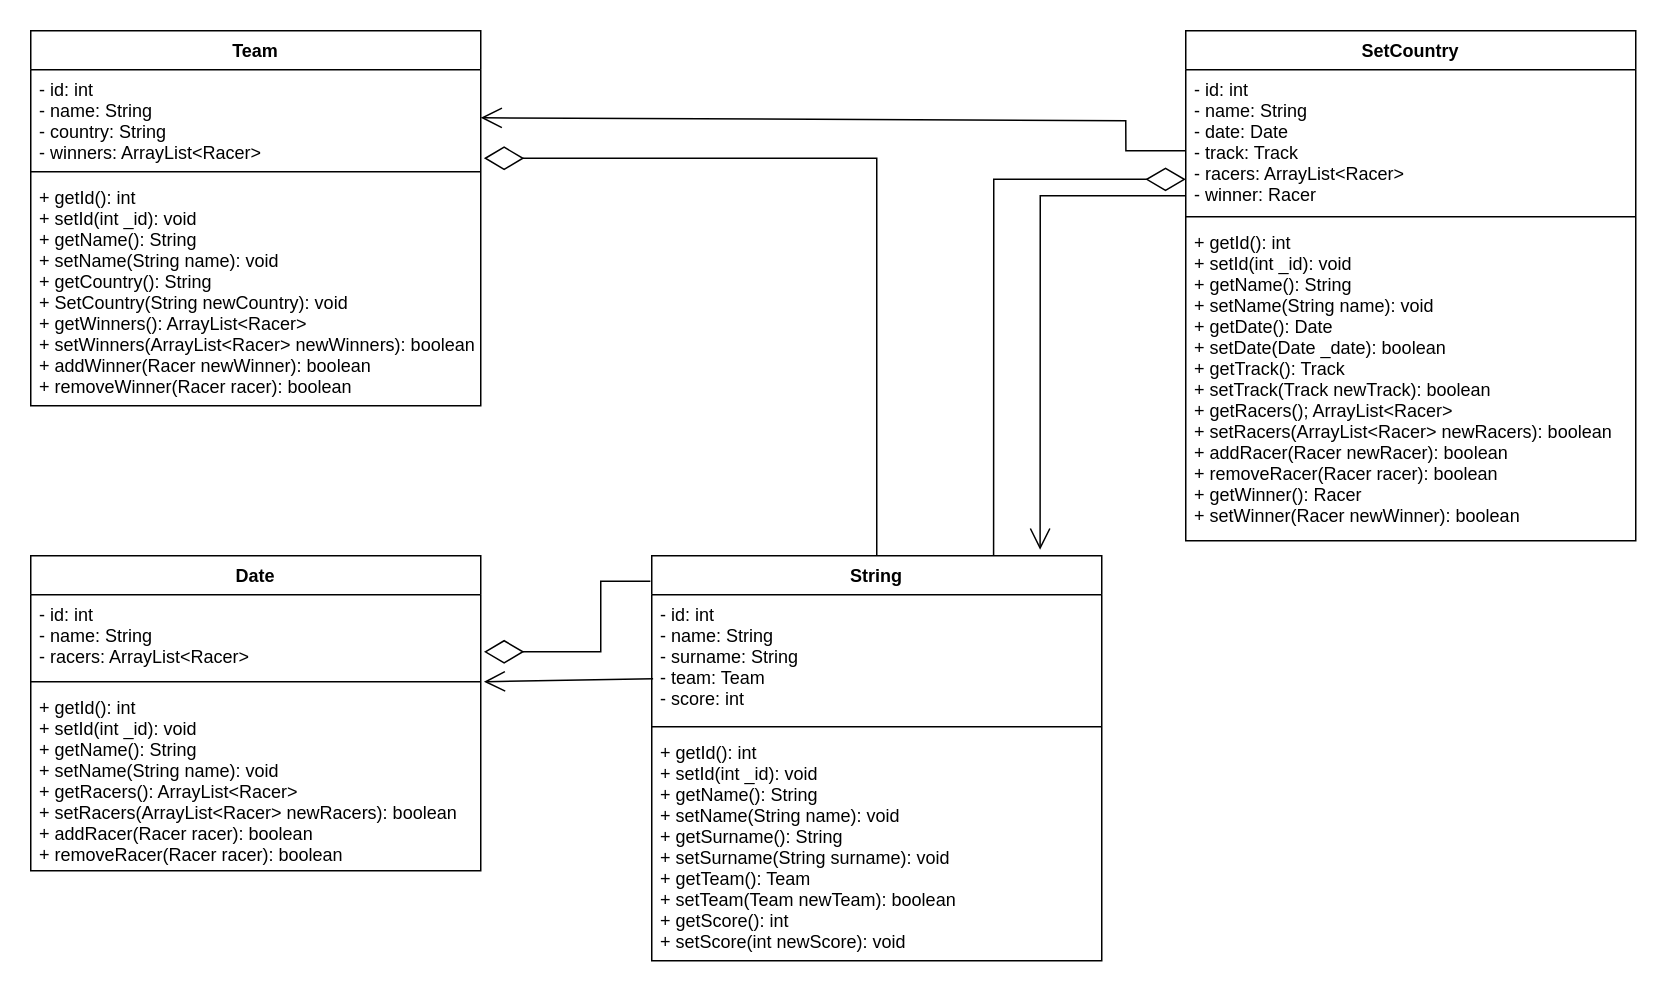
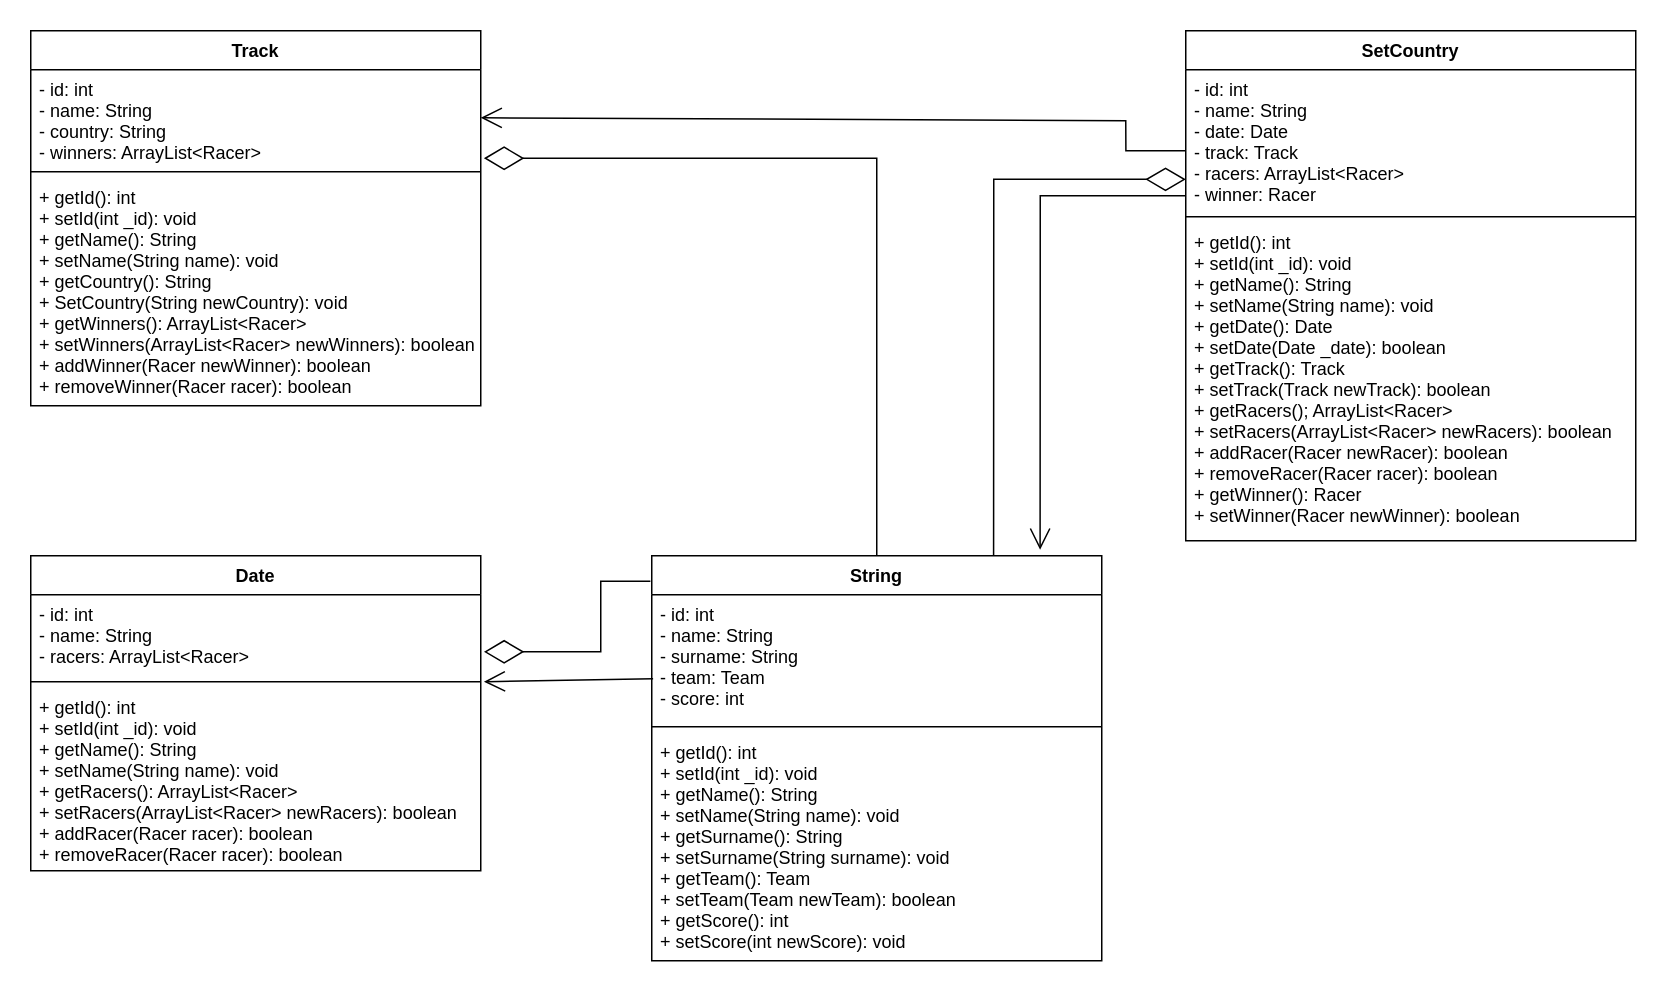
- <mxCell id="10" value="Team" style="swimlane;fontStyle=1;align=center;verticalAlign=top;childLayout=stackLayout;horizontal=1;startSize=26;horizontalStack=0;resizeParent=1;resizeParentMax=0;resizeLast=0;collapsible=1;marginBottom=0;" parent="1" vertex="1"><mxGeometry y="20" width="300" height="250" as="geometry" x="20"><mxRectangle x="140" y="130" width="100" height="26" as="alternateBounds" /></mxGeometry></mxCell>
+ <mxCell id="10" value="Track" style="swimlane;fontStyle=1;align=center;verticalAlign=top;childLayout=stackLayout;horizontal=1;startSize=26;horizontalStack=0;resizeParent=1;resizeParentMax=0;resizeLast=0;collapsible=1;marginBottom=0;" parent="1" vertex="1"><mxGeometry y="20" width="300" height="250" as="geometry" x="20"><mxRectangle x="140" y="130" width="100" height="26" as="alternateBounds" /></mxGeometry></mxCell>
